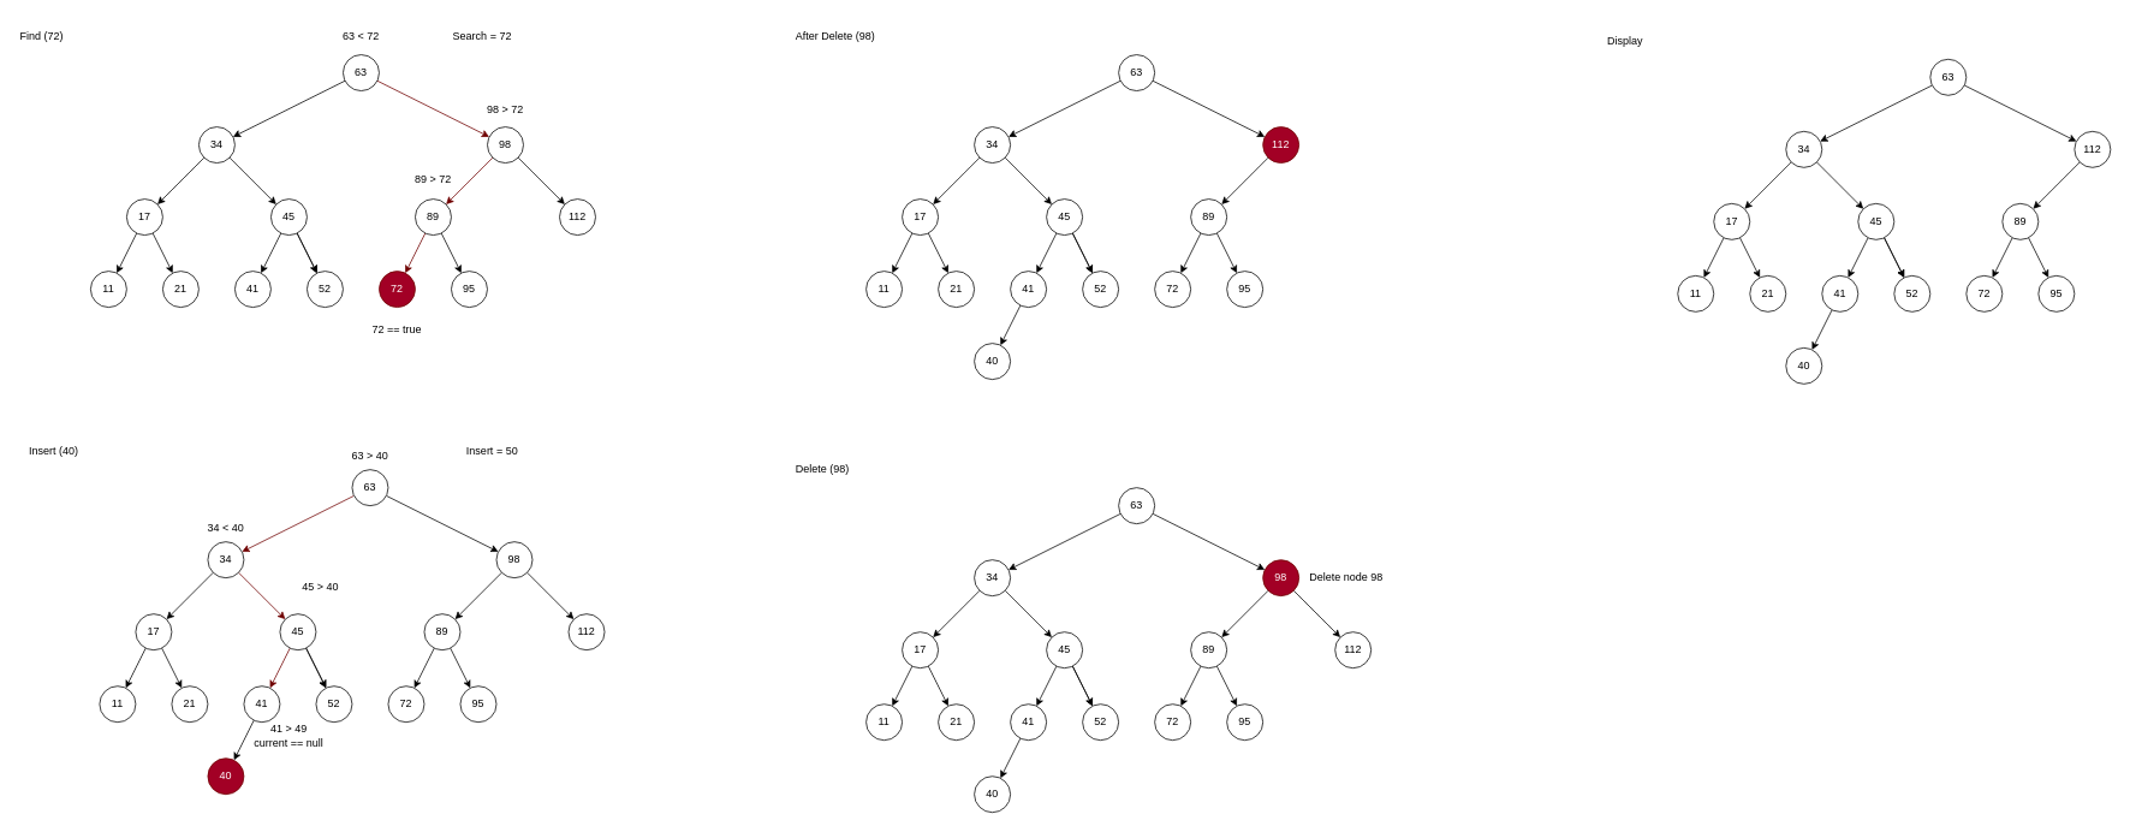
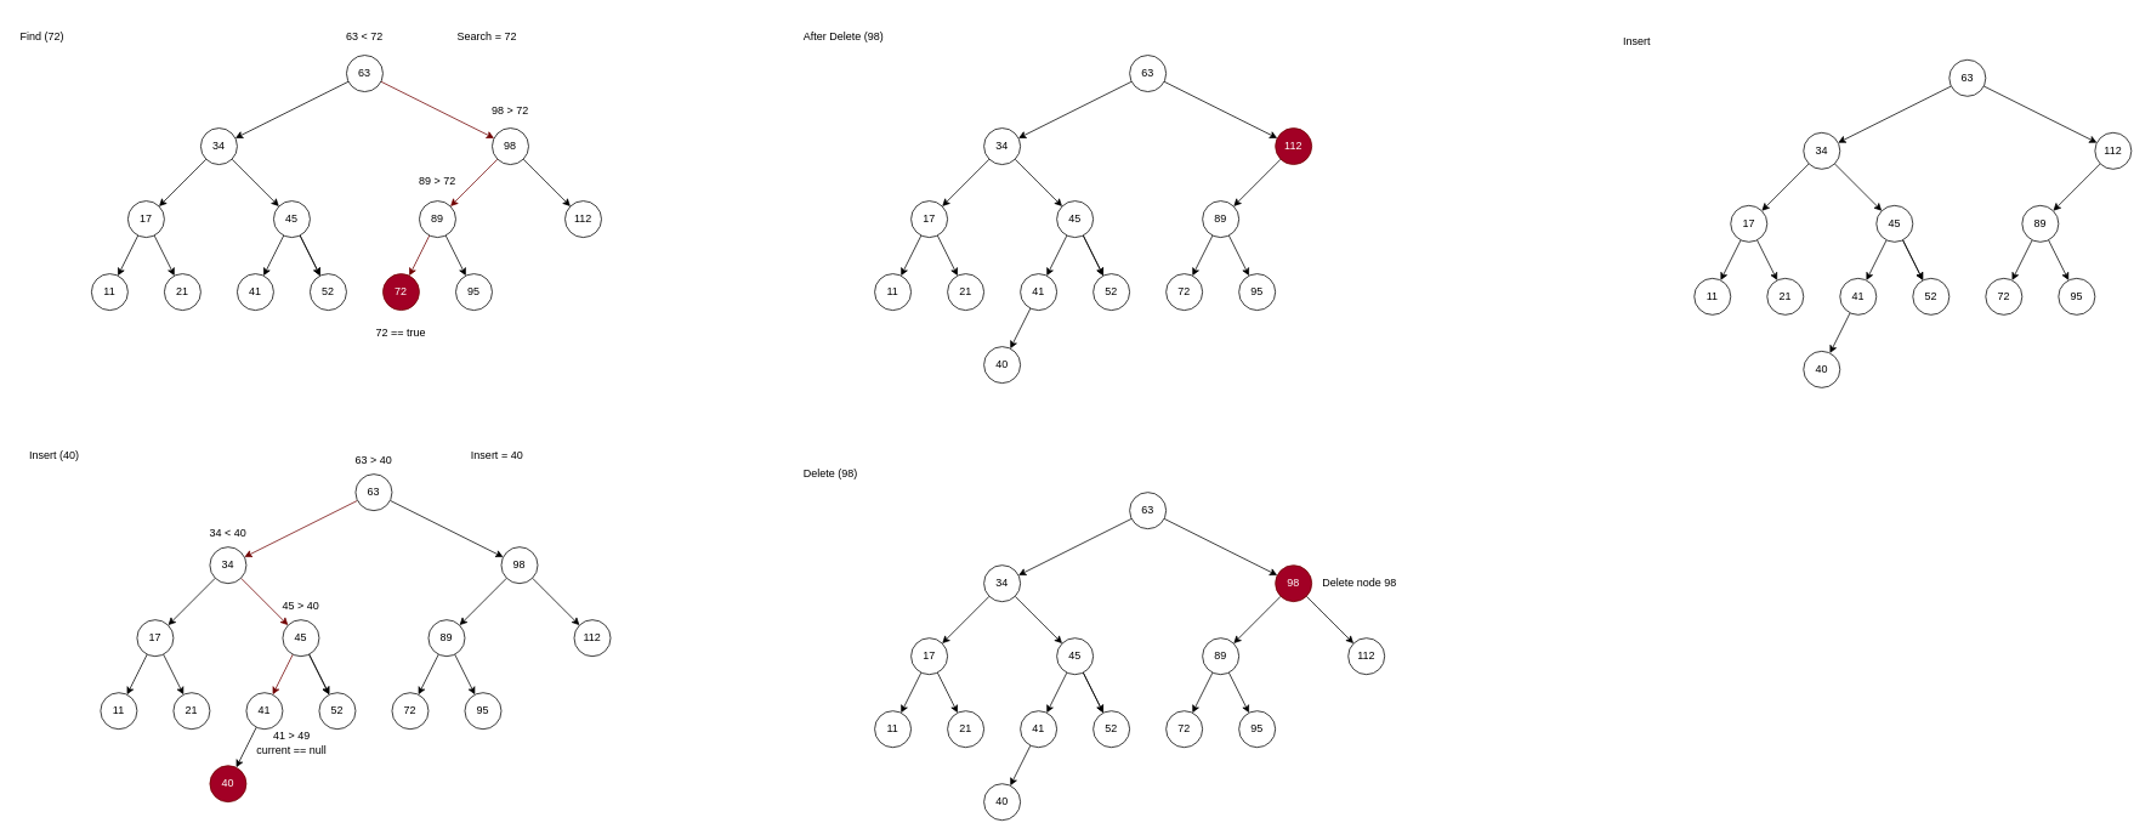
- <mxCell id="125" value="Display" style="text;strokeColor=none;align=left;fillColor=none;html=1;verticalAlign=middle;whiteSpace=wrap;rounded=0;" vertex="1" parent="1"><mxGeometry x="1780" y="25" width="140" height="40" as="geometry" /></mxCell>
+ <mxCell id="125" value="Insert" style="text;strokeColor=none;align=left;fillColor=none;html=1;verticalAlign=middle;whiteSpace=wrap;rounded=0;" vertex="1" parent="1"><mxGeometry x="1780" y="25" width="140" height="40" as="geometry" /></mxCell>
- <mxCell id="91" value="Insert = 50" style="text;strokeColor=none;align=left;fillColor=none;html=1;verticalAlign=middle;whiteSpace=wrap;rounded=0;" vertex="1" parent="1"><mxGeometry x="515" y="485" width="90" height="30" as="geometry" /></mxCell>
+ <mxCell id="91" value="Insert = 40" style="text;strokeColor=none;align=left;fillColor=none;html=1;verticalAlign=middle;whiteSpace=wrap;rounded=0;" vertex="1" parent="1"><mxGeometry x="515" y="485" width="90" height="30" as="geometry" /></mxCell>
- <mxCell id="93" value="45 &amp;gt; 40" style="text;strokeColor=none;align=center;fillColor=none;html=1;verticalAlign=middle;whiteSpace=wrap;rounded=0;" vertex="1" parent="1"><mxGeometry x="310" y="635" width="90" height="30" as="geometry" /></mxCell>
+ <mxCell id="93" value="45 &amp;gt; 40" style="text;strokeColor=none;align=center;fillColor=none;html=1;verticalAlign=middle;whiteSpace=wrap;rounded=0;" vertex="1" parent="1"><mxGeometry x="285" y="650" width="90" height="30" as="geometry" /></mxCell>
